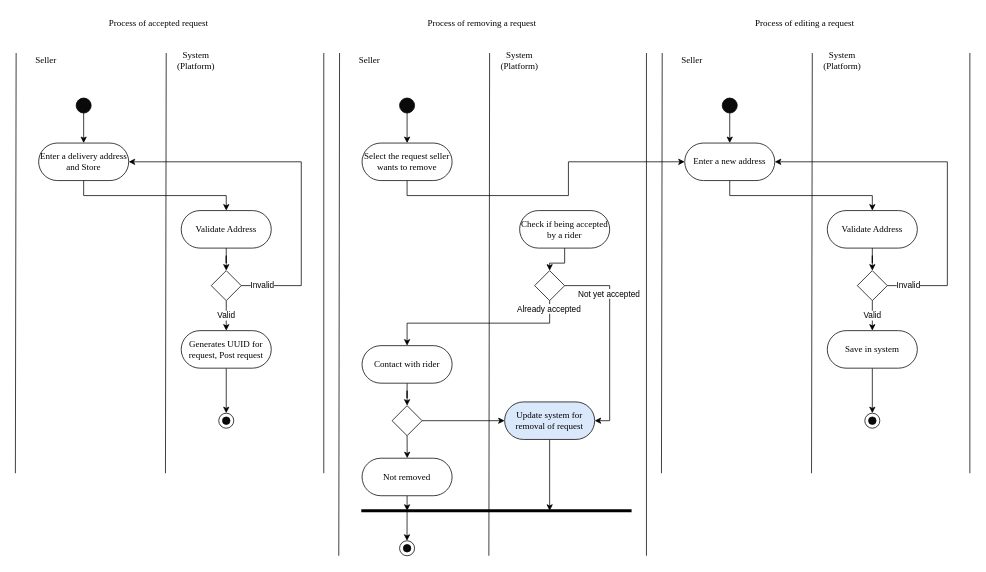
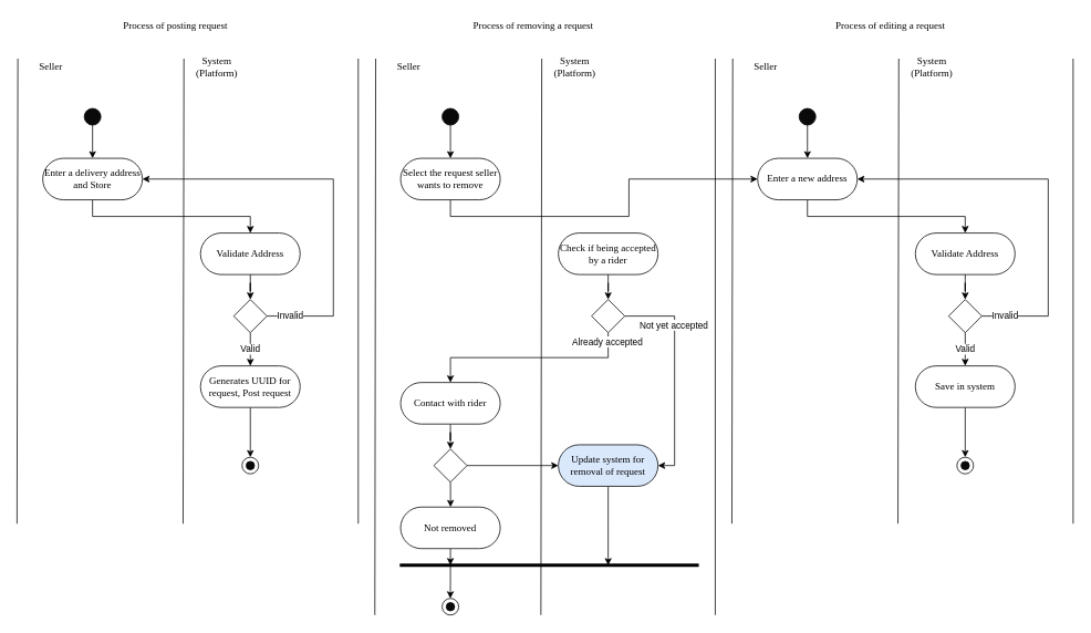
- <mxCell id="2" value="Process of accepted request" style="text;html=1;strokeColor=none;fillColor=none;align=center;verticalAlign=middle;whiteSpace=wrap;rounded=0;fontSize=12;fontFamily=Times New Roman;" parent="1" vertex="1"><mxGeometry x="21" y="20" width="380" height="20" as="geometry" /></mxCell>
+ <mxCell id="2" value="Process of posting request" style="text;html=1;strokeColor=none;fillColor=none;align=center;verticalAlign=middle;whiteSpace=wrap;rounded=0;fontSize=12;fontFamily=Times New Roman;" parent="1" vertex="1"><mxGeometry x="21" y="20" width="380" height="20" as="geometry" /></mxCell>
- <mxCell id="34" value="Check if being accepted by a rider" style="rounded=1;whiteSpace=wrap;html=1;fontFamily=Times New Roman;fontSize=12;arcSize=50;" vertex="1" parent="1"><mxGeometry x="692" y="280" width="120" height="50" as="geometry" /></mxCell>
+ <mxCell id="34" value="Check if being accepted by a rider" style="rounded=1;whiteSpace=wrap;html=1;fontFamily=Times New Roman;fontSize=12;arcSize=50;" vertex="1" parent="1"><mxGeometry x="672" y="280" width="120" height="50" as="geometry" /></mxCell>
